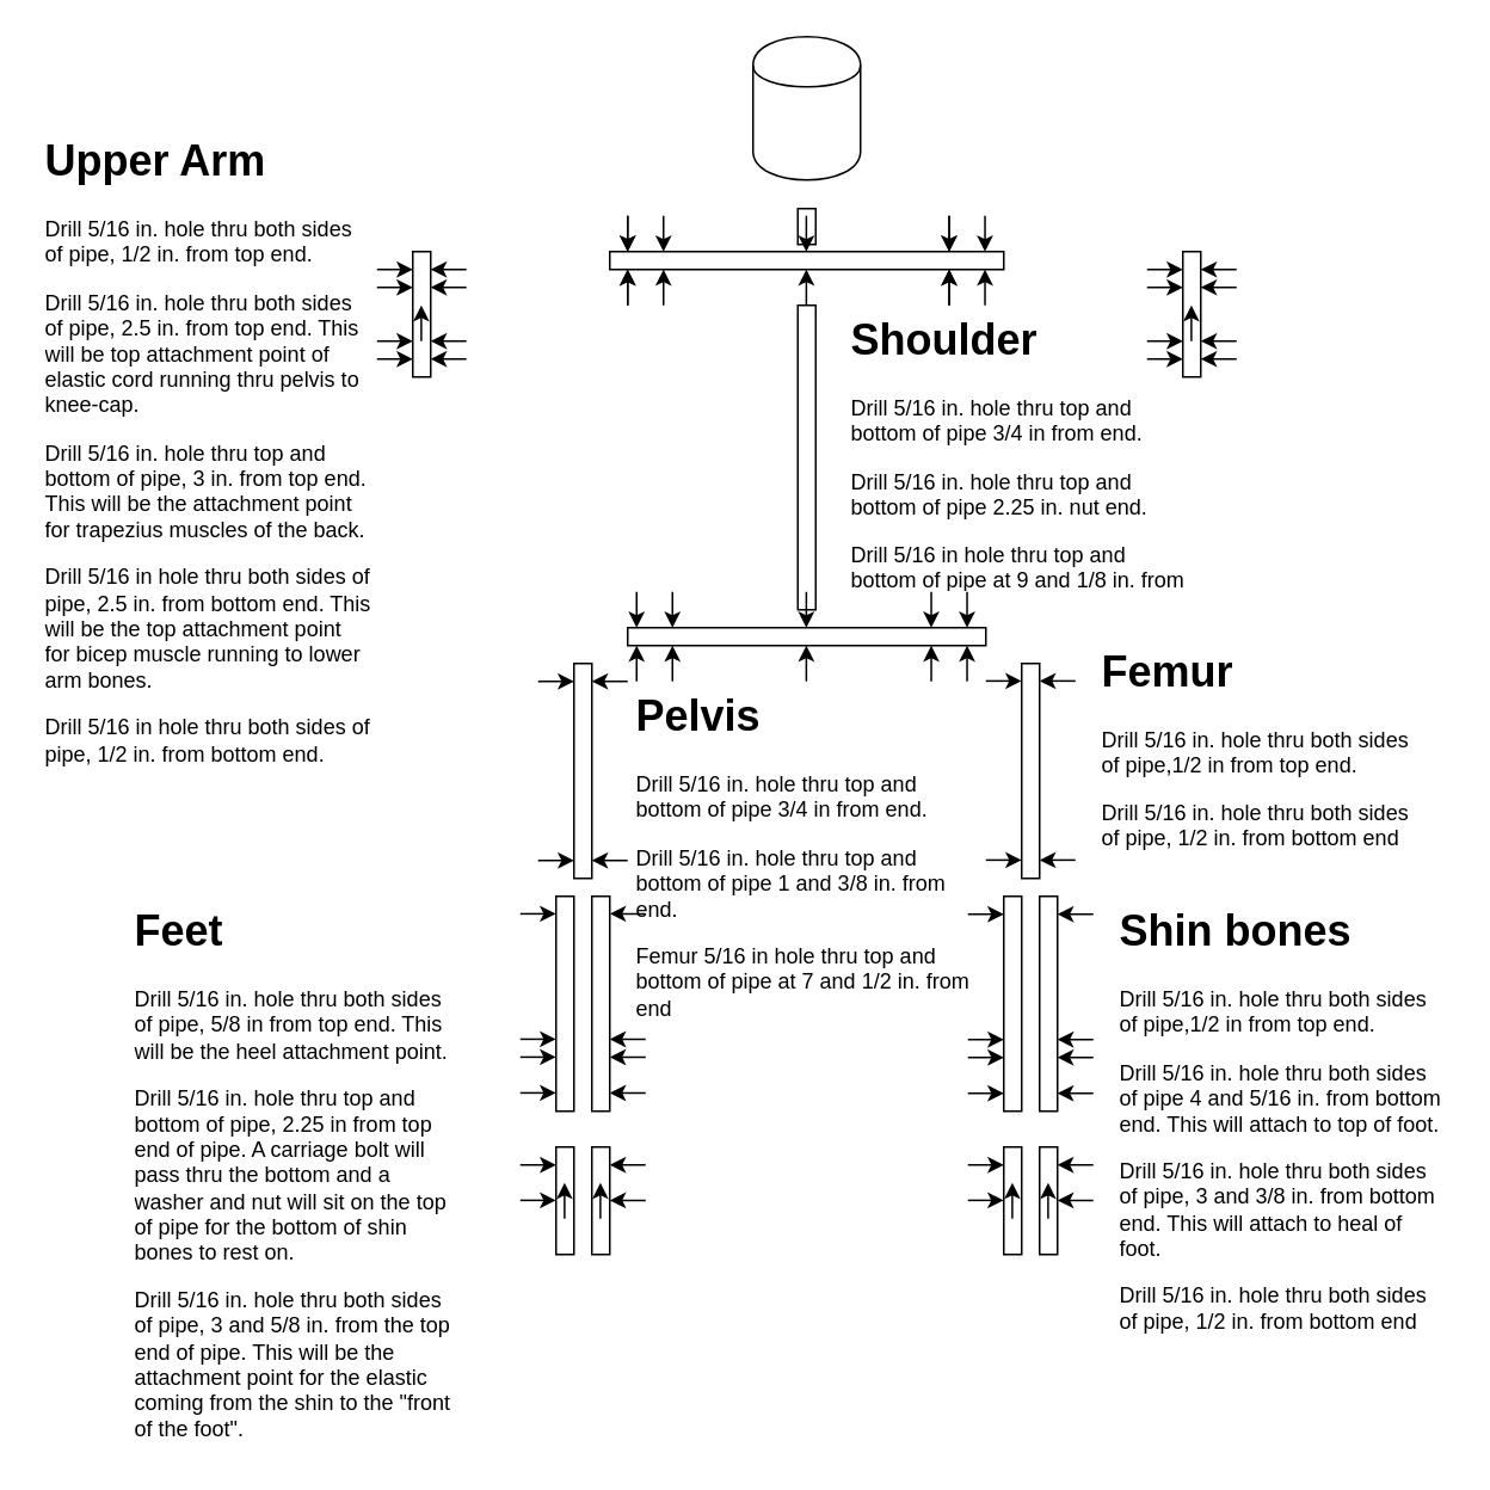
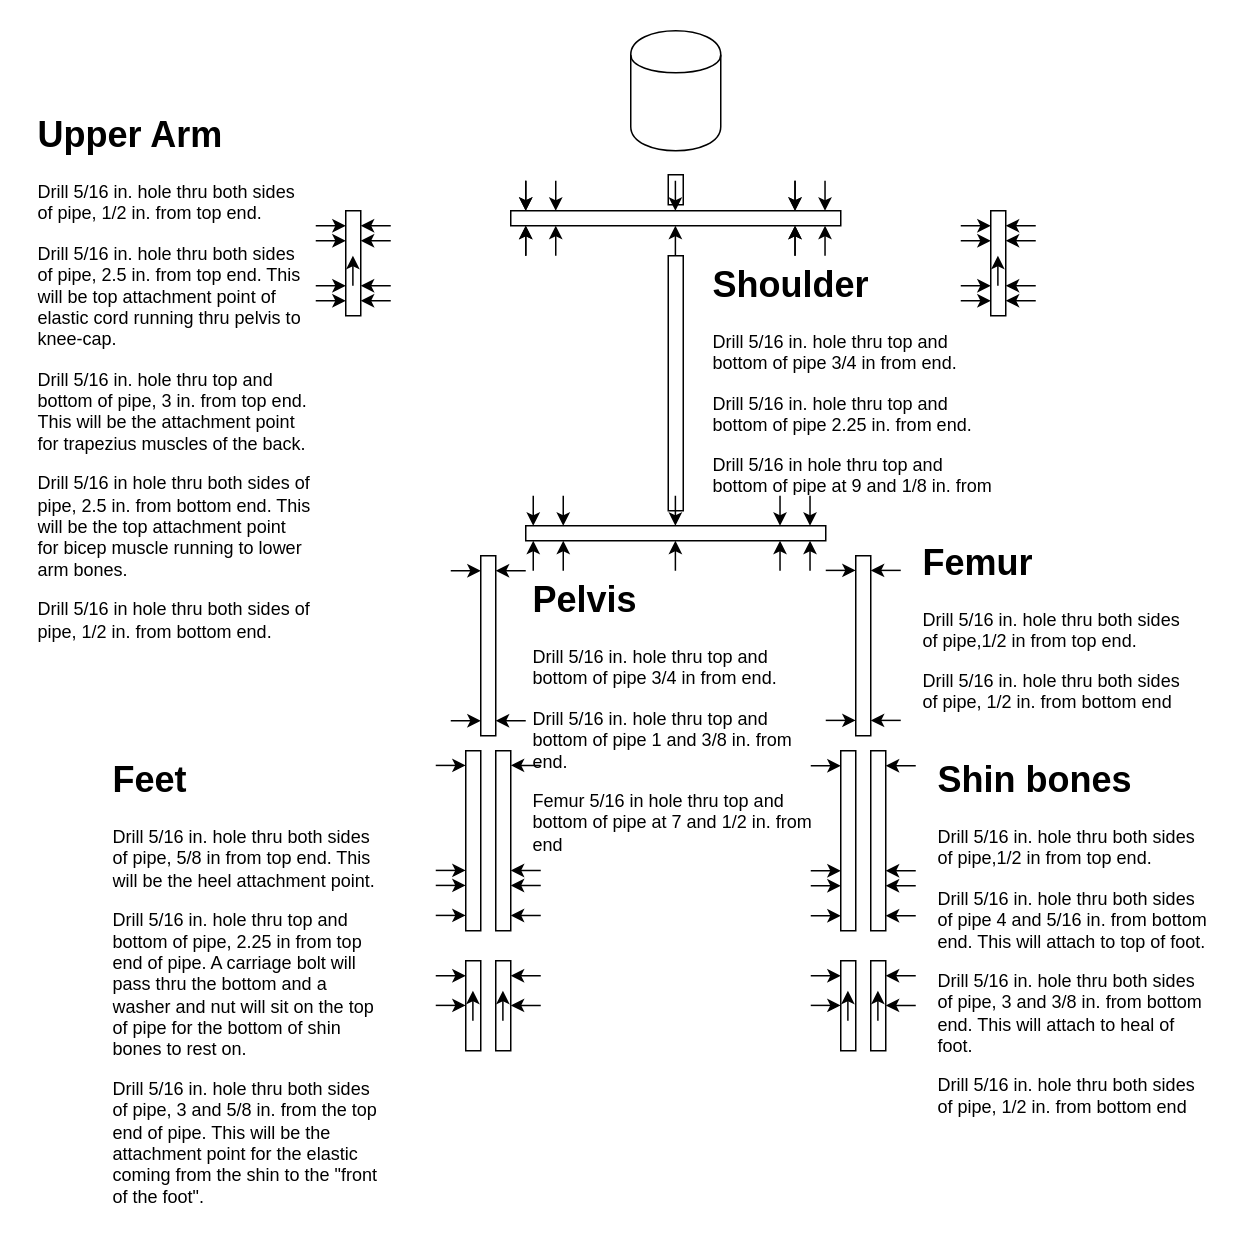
- <mxCell id="20" value="&lt;h1&gt;Shoulder&lt;br&gt;&lt;/h1&gt;&lt;p&gt;Drill 5/16 in. hole thru top and bottom of pipe 3/4 in from end.&lt;/p&gt;&lt;p&gt;Drill 5/16 in. hole thru top and bottom of pipe 2.25 in. nut end.&lt;/p&gt;&lt;p&gt;Drill 5/16 in hole thru top and bottom of pipe at 9 and 1/8 in. from end&lt;br&gt;&lt;/p&gt;" style="text;html=1;strokeColor=none;fillColor=none;spacing=5;spacingTop=-20;whiteSpace=wrap;overflow=hidden;rounded=0;" vertex="1" parent="1"><mxGeometry x="470" y="170" width="200" height="160" as="geometry" /></mxCell>
+ <mxCell id="20" value="&lt;h1&gt;Shoulder&lt;br&gt;&lt;/h1&gt;&lt;p&gt;Drill 5/16 in. hole thru top and bottom of pipe 3/4 in from end.&lt;/p&gt;&lt;p&gt;Drill 5/16 in. hole thru top and bottom of pipe 2.25 in. from end.&lt;/p&gt;&lt;p&gt;Drill 5/16 in hole thru top and bottom of pipe at 9 and 1/8 in. from end&lt;br&gt;&lt;/p&gt;" style="text;html=1;strokeColor=none;fillColor=none;spacing=5;spacingTop=-20;whiteSpace=wrap;overflow=hidden;rounded=0;" vertex="1" parent="1"><mxGeometry x="470" y="170" width="200" height="160" as="geometry" /></mxCell>
